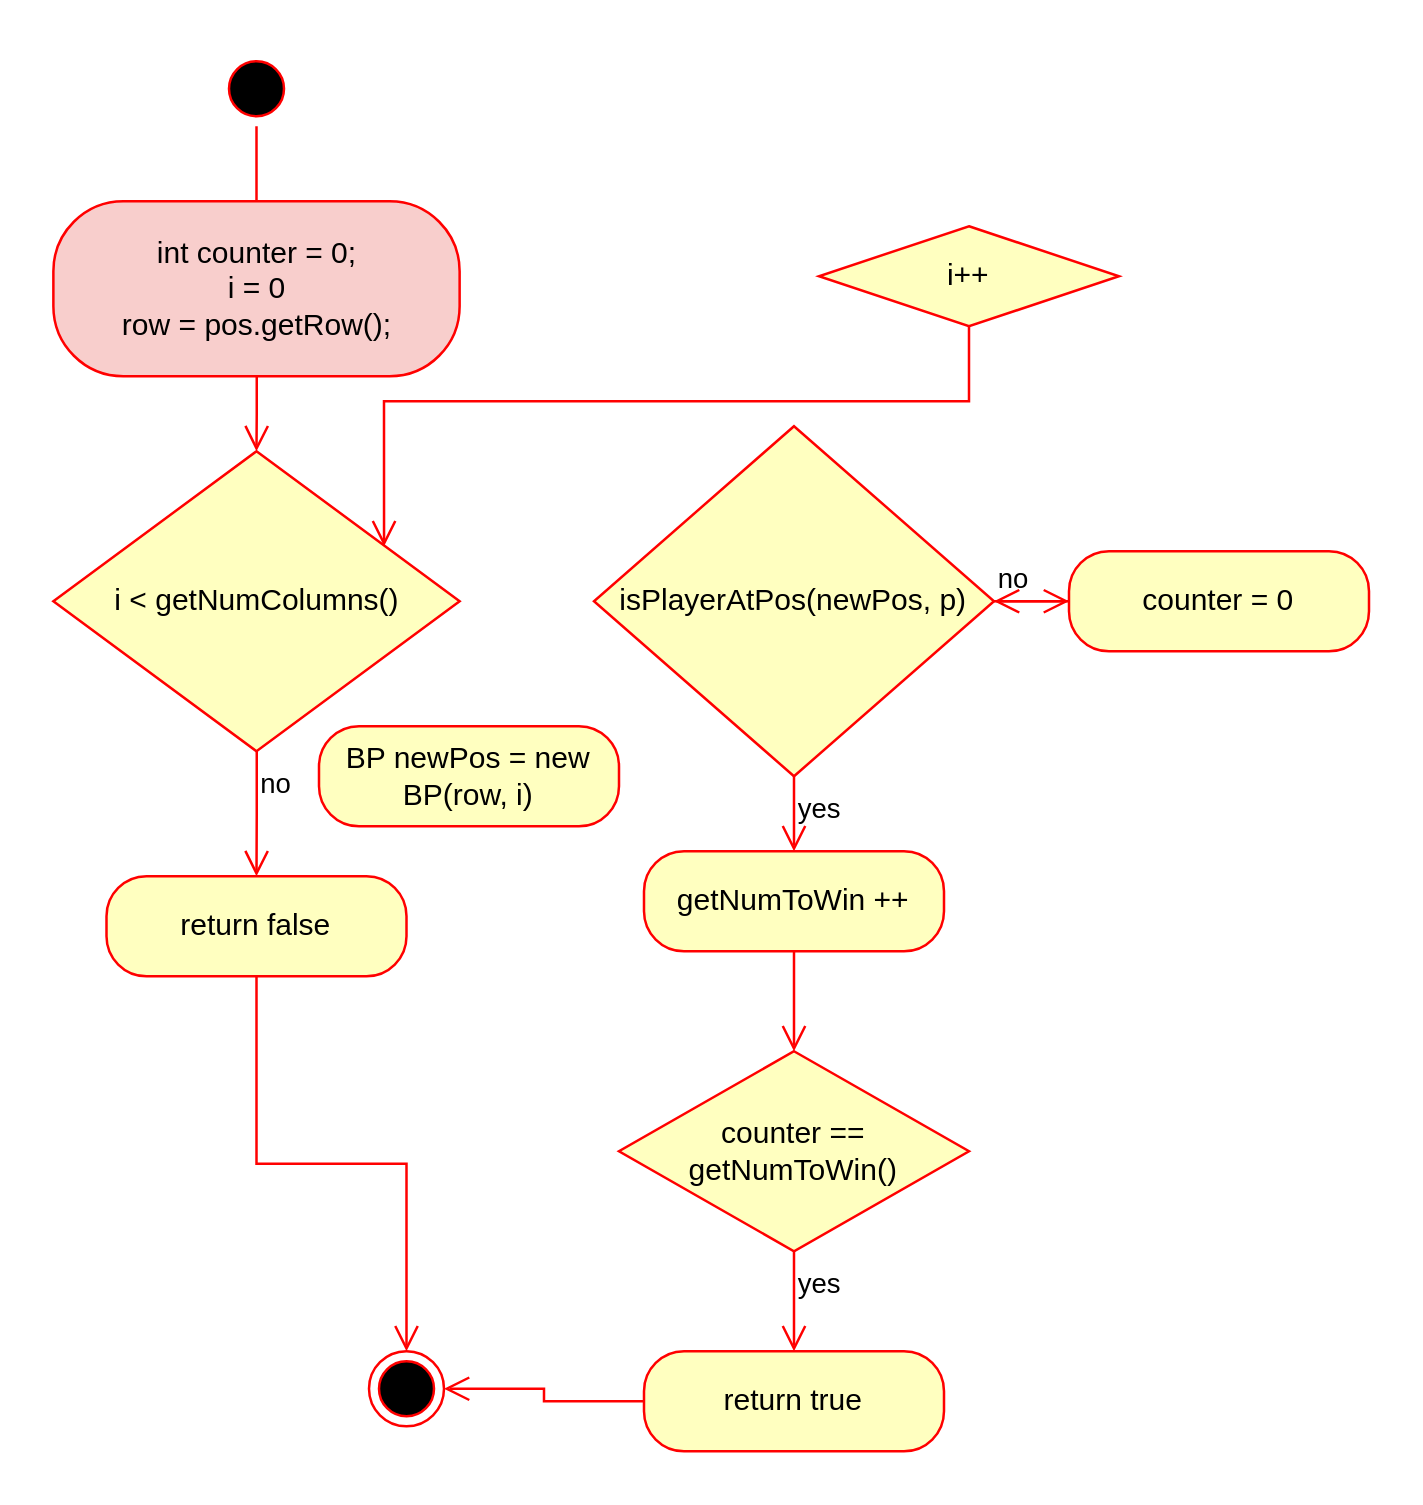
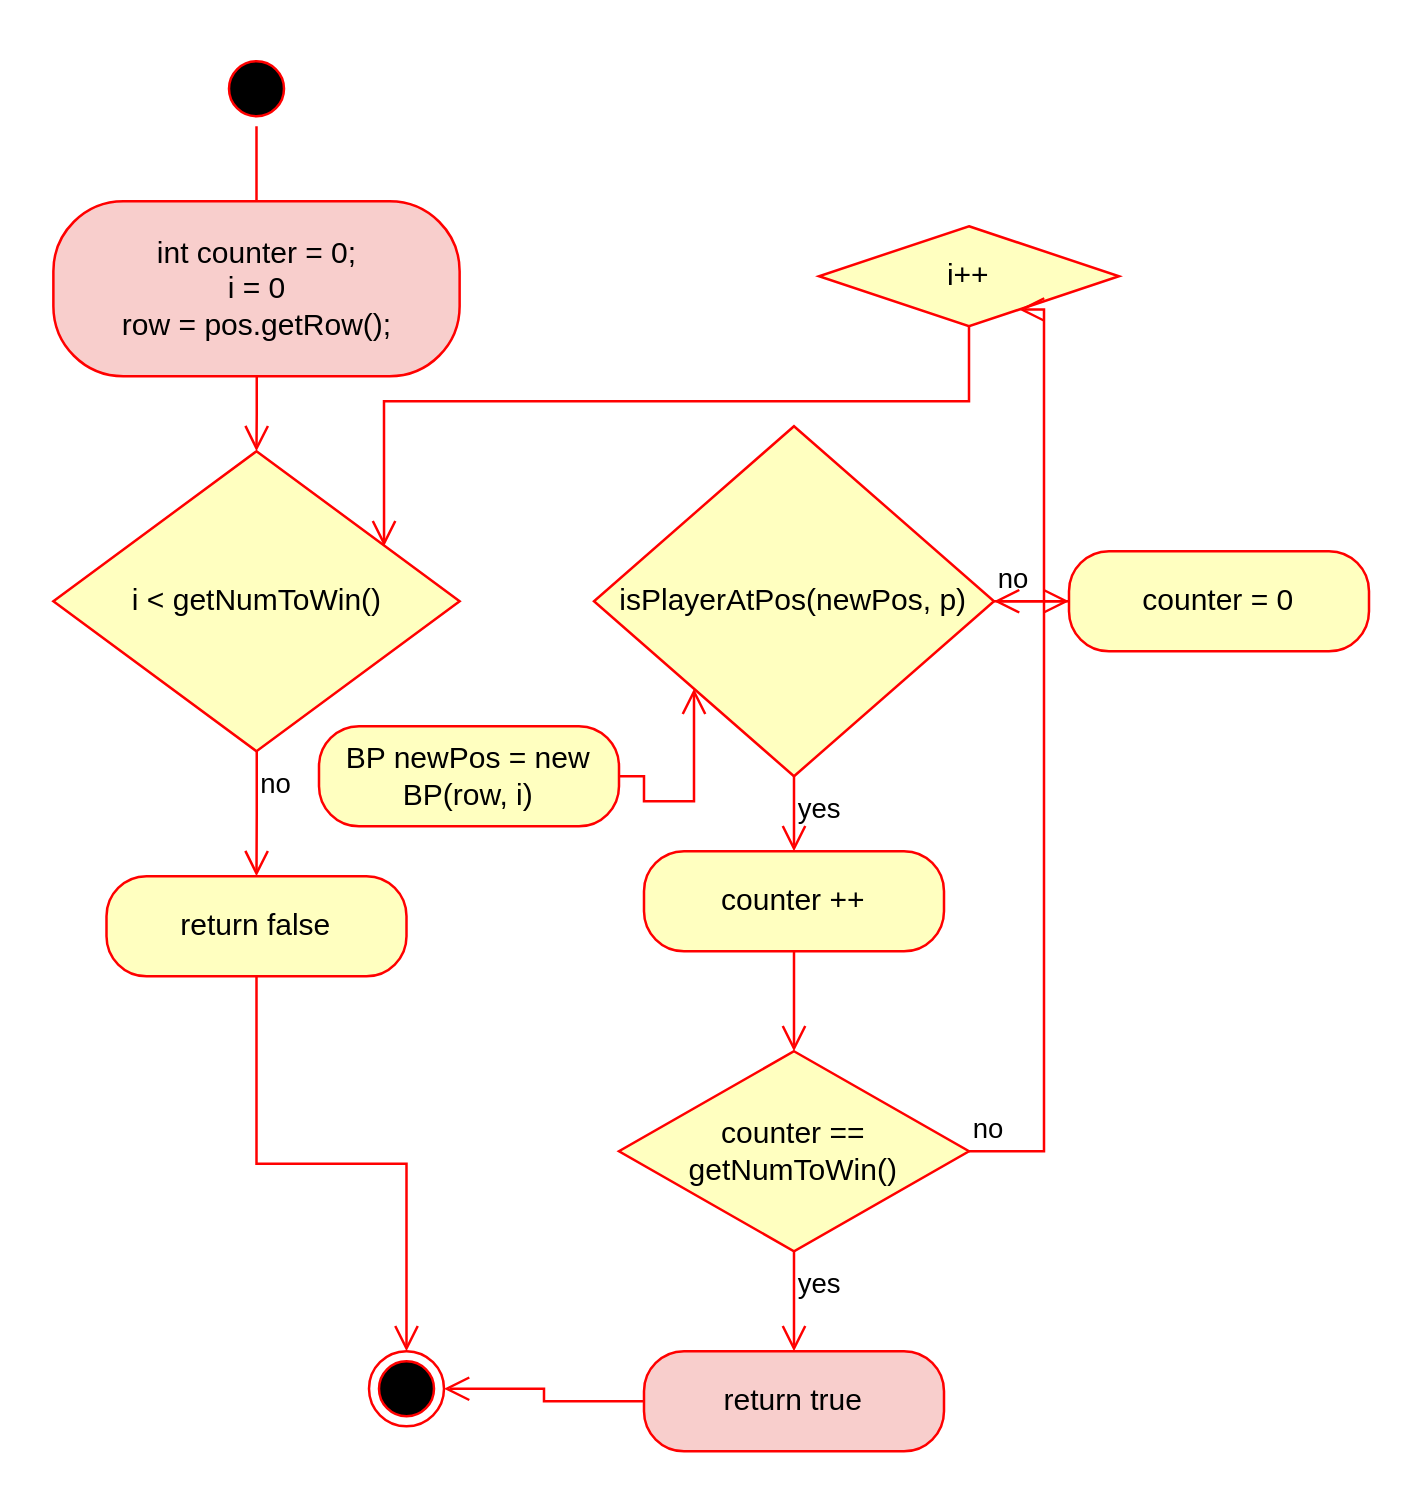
- <mxCell id="6" value="i &amp;lt; getNumColumns()" style="rhombus;whiteSpace=wrap;html=1;fillColor=#ffffc0;strokeColor=#ff0000;" parent="1" vertex="1"><mxGeometry x="20.75" y="180" width="162.5" height="120" as="geometry" /></mxCell>
+ <mxCell id="6" value="i &amp;lt; getNumToWin()" style="rhombus;whiteSpace=wrap;html=1;fillColor=#ffffc0;strokeColor=#ff0000;" parent="1" vertex="1"><mxGeometry x="20.75" y="180" width="162.5" height="120" as="geometry" /></mxCell>
+ <mxCell id="26" value="" style="edgeStyle=orthogonalEdgeStyle;html=1;verticalAlign=bottom;endArrow=open;endSize=8;strokeColor=#ff0000;rounded=0;entryX=0;entryY=1;entryDx=0;entryDy=0;" parent="1" source="25" target="8" edge="1"><mxGeometry relative="1" as="geometry"><mxPoint x="187" y="390" as="targetPoint" /><Array as="points"><mxPoint x="257" y="310" /><mxPoint x="257" y="320" /><mxPoint x="277" y="320" /></Array></mxGeometry></mxCell>
- <mxCell id="15" value="getNumToWin ++" style="rounded=1;whiteSpace=wrap;html=1;arcSize=40;fontColor=#000000;fillColor=#ffffc0;strokeColor=#ff0000;" parent="1" vertex="1"><mxGeometry x="257" y="340" width="120" height="40" as="geometry" /></mxCell>
+ <mxCell id="15" value="counter ++" style="rounded=1;whiteSpace=wrap;html=1;arcSize=40;fontColor=#000000;fillColor=#ffffc0;strokeColor=#ff0000;" parent="1" vertex="1"><mxGeometry x="257" y="340" width="120" height="40" as="geometry" /></mxCell>
+ <mxCell id="18" value="no" style="edgeStyle=orthogonalEdgeStyle;html=1;align=left;verticalAlign=bottom;endArrow=open;endSize=8;strokeColor=#ff0000;rounded=0;entryX=0.75;entryY=1;entryDx=0;entryDy=0;" parent="1" source="17" target="11" edge="1"><mxGeometry x="-1" relative="1" as="geometry"><mxPoint x="437" y="460" as="targetPoint" /><Array as="points"><mxPoint x="417" y="460" /></Array></mxGeometry></mxCell>
- <mxCell id="20" value="return true" style="rounded=1;whiteSpace=wrap;html=1;arcSize=40;fontColor=#000000;fillColor=#ffffc0;strokeColor=#ff0000;" parent="1" vertex="1"><mxGeometry x="257" y="540" width="120" height="40" as="geometry" /></mxCell>
+ <mxCell id="20" value="return true" style="rounded=1;whiteSpace=wrap;html=1;arcSize=40;fontColor=#000000;fillColor=#f8cecc;strokeColor=#ff0000;" parent="1" vertex="1"><mxGeometry x="257" y="540" width="120" height="40" as="geometry" /></mxCell>
